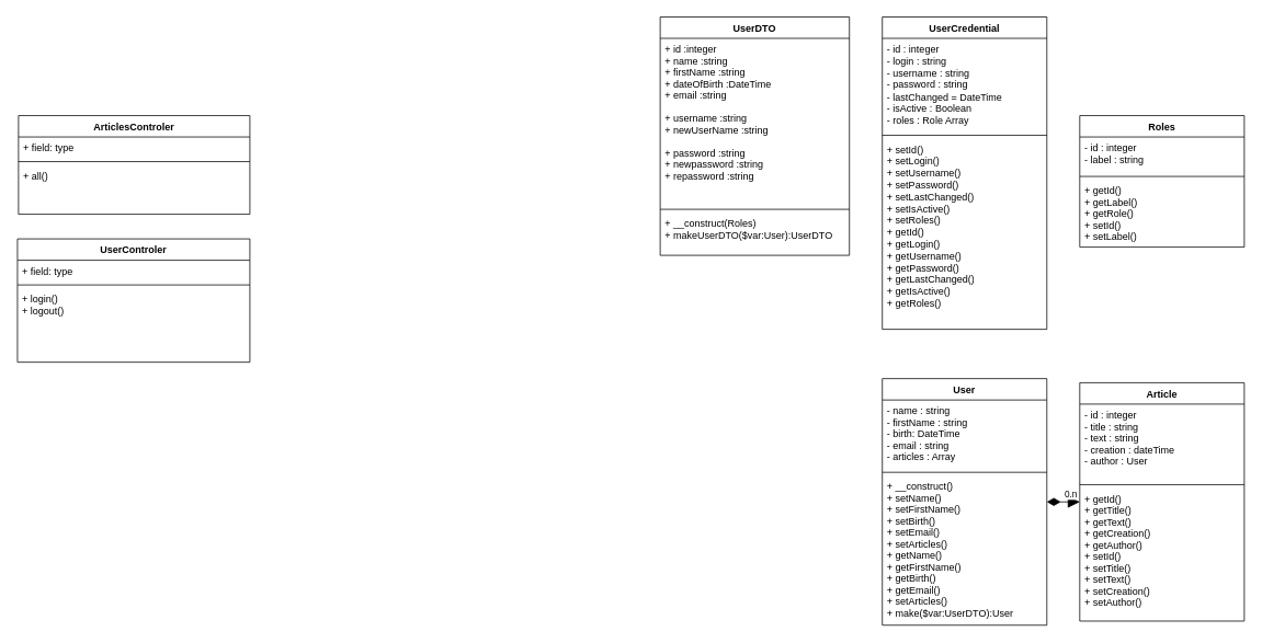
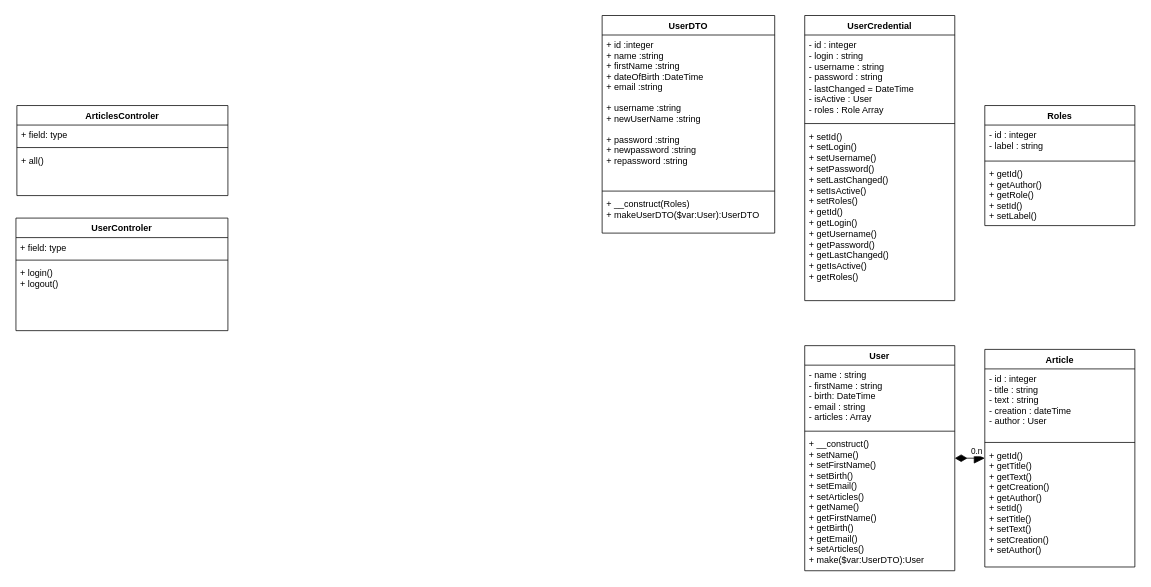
- <mxCell id="23" value="- id : integer&#10;- login : string&#10;- username : string&#10;- password : string&#10;- lastChanged = DateTime&#10;- isActive : Boolean&#10;- roles : Role Array" style="text;strokeColor=none;fillColor=none;align=left;verticalAlign=top;spacingLeft=4;spacingRight=4;overflow=hidden;rotatable=0;points=[[0,0.5],[1,0.5]];portConstraint=eastwest;whiteSpace=wrap;" parent="22" vertex="1"><mxGeometry y="26" width="200" height="114" as="geometry" /></mxCell>
+ <mxCell id="23" value="- id : integer&#10;- login : string&#10;- username : string&#10;- password : string&#10;- lastChanged = DateTime&#10;- isActive : User&#10;- roles : Role Array" style="text;strokeColor=none;fillColor=none;align=left;verticalAlign=top;spacingLeft=4;spacingRight=4;overflow=hidden;rotatable=0;points=[[0,0.5],[1,0.5]];portConstraint=eastwest;whiteSpace=wrap;" parent="22" vertex="1"><mxGeometry y="26" width="200" height="114" as="geometry" /></mxCell>
- <mxCell id="21" value="+ getId()&#10;+ getLabel()&#10;+ getRole()&#10;+ setId()&#10;+ setLabel()&#10;" style="text;strokeColor=none;fillColor=none;align=left;verticalAlign=top;spacingLeft=4;spacingRight=4;overflow=hidden;rotatable=0;points=[[0,0.5],[1,0.5]];portConstraint=eastwest;" parent="18" vertex="1"><mxGeometry y="78" width="200" height="82" as="geometry" /></mxCell>
+ <mxCell id="21" value="+ getId()&#10;+ getAuthor()&#10;+ getRole()&#10;+ setId()&#10;+ setLabel()&#10;" style="text;strokeColor=none;fillColor=none;align=left;verticalAlign=top;spacingLeft=4;spacingRight=4;overflow=hidden;rotatable=0;points=[[0,0.5],[1,0.5]];portConstraint=eastwest;" parent="18" vertex="1"><mxGeometry y="78" width="200" height="82" as="geometry" /></mxCell>
